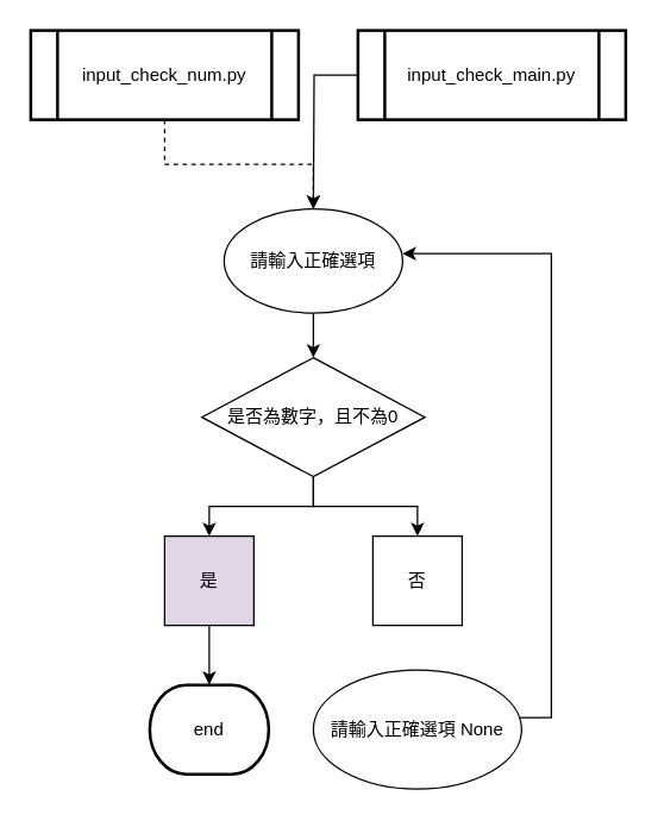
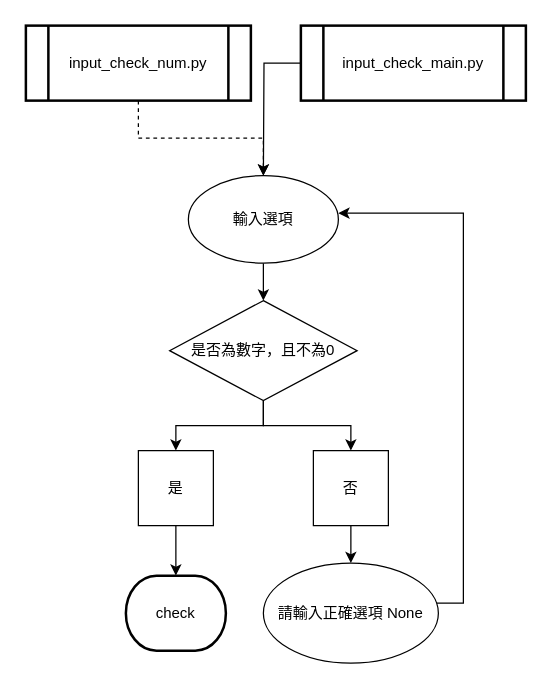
- <mxCell id="5" value="&lt;font style=&quot;vertical-align: inherit;&quot;&gt;&lt;font style=&quot;vertical-align: inherit;&quot;&gt;&lt;font style=&quot;vertical-align: inherit;&quot;&gt;&lt;font style=&quot;vertical-align: inherit;&quot;&gt;&lt;font style=&quot;vertical-align: inherit;&quot;&gt;&lt;font style=&quot;vertical-align: inherit;&quot;&gt;請輸入正確選項&lt;/font&gt;&lt;/font&gt;&lt;/font&gt;&lt;/font&gt;&lt;/font&gt;&lt;/font&gt;" style="ellipse;whiteSpace=wrap;html=1;" vertex="1" parent="1"><mxGeometry x="150" y="140" width="120" height="70" as="geometry" /></mxCell>
+ <mxCell id="5" value="&lt;font style=&quot;vertical-align: inherit;&quot;&gt;&lt;font style=&quot;vertical-align: inherit;&quot;&gt;&lt;font style=&quot;vertical-align: inherit;&quot;&gt;&lt;font style=&quot;vertical-align: inherit;&quot;&gt;&lt;font style=&quot;vertical-align: inherit;&quot;&gt;&lt;font style=&quot;vertical-align: inherit;&quot;&gt;輸入選項&lt;/font&gt;&lt;/font&gt;&lt;/font&gt;&lt;/font&gt;&lt;/font&gt;&lt;/font&gt;" style="ellipse;whiteSpace=wrap;html=1;" vertex="1" parent="1"><mxGeometry x="150" y="140" width="120" height="70" as="geometry" /></mxCell>
- <mxCell id="10" value="&lt;font style=&quot;vertical-align: inherit;&quot;&gt;&lt;font style=&quot;vertical-align: inherit;&quot;&gt;是&lt;/font&gt;&lt;/font&gt;" style="whiteSpace=wrap;html=1;fillColor=#e1d5e7;" vertex="1" parent="1"><mxGeometry x="110" y="360" width="60" height="60" as="geometry" /></mxCell>
+ <mxCell id="10" value="&lt;font style=&quot;vertical-align: inherit;&quot;&gt;&lt;font style=&quot;vertical-align: inherit;&quot;&gt;是&lt;/font&gt;&lt;/font&gt;" style="whiteSpace=wrap;html=1;" vertex="1" parent="1"><mxGeometry x="110" y="360" width="60" height="60" as="geometry" /></mxCell>
+ <mxCell id="11" value="" style="edgeStyle=orthogonalEdgeStyle;rounded=0;orthogonalLoop=1;jettySize=auto;html=1;" edge="1" parent="1" source="12" target="14"><mxGeometry relative="1" as="geometry" /></mxCell>
- <mxCell id="15" value="&lt;font style=&quot;vertical-align: inherit;&quot;&gt;&lt;font style=&quot;vertical-align: inherit;&quot;&gt;end&lt;/font&gt;&lt;/font&gt;" style="strokeWidth=2;html=1;shape=mxgraph.flowchart.terminator;whiteSpace=wrap;" vertex="1" parent="1"><mxGeometry x="100" y="460" width="80" height="60" as="geometry" /></mxCell>
+ <mxCell id="15" value="&lt;font style=&quot;vertical-align: inherit;&quot;&gt;&lt;font style=&quot;vertical-align: inherit;&quot;&gt;check&lt;/font&gt;&lt;/font&gt;" style="strokeWidth=2;html=1;shape=mxgraph.flowchart.terminator;whiteSpace=wrap;" vertex="1" parent="1"><mxGeometry x="100" y="460" width="80" height="60" as="geometry" /></mxCell>
